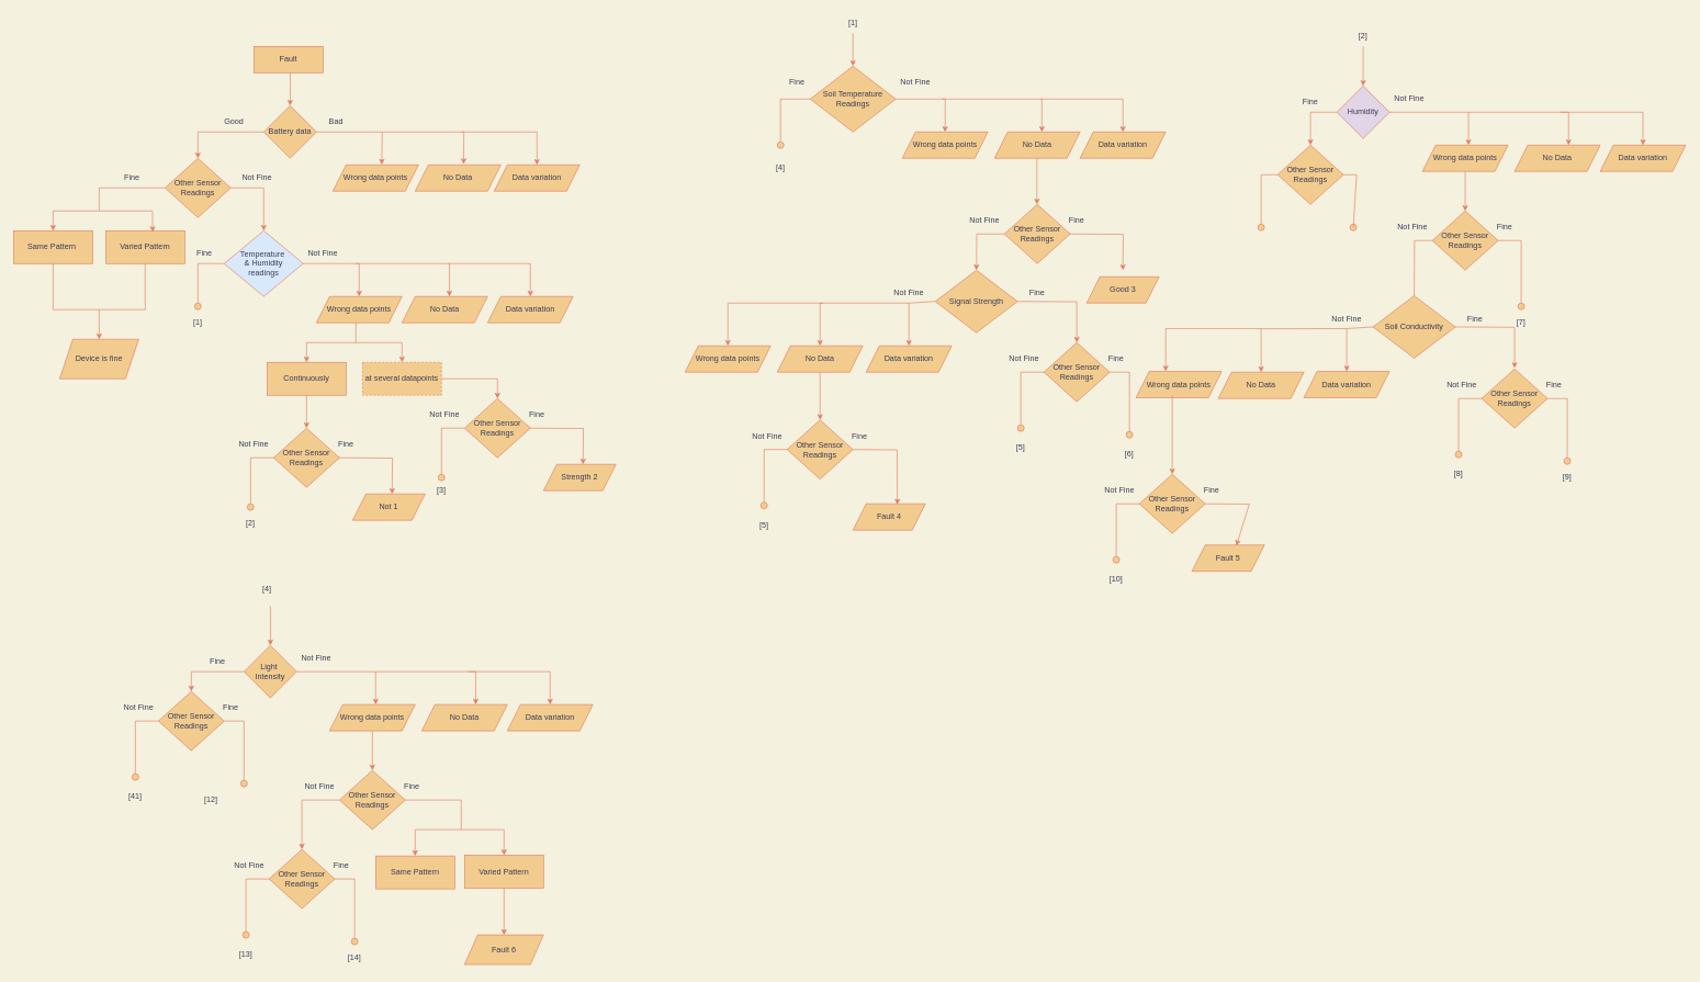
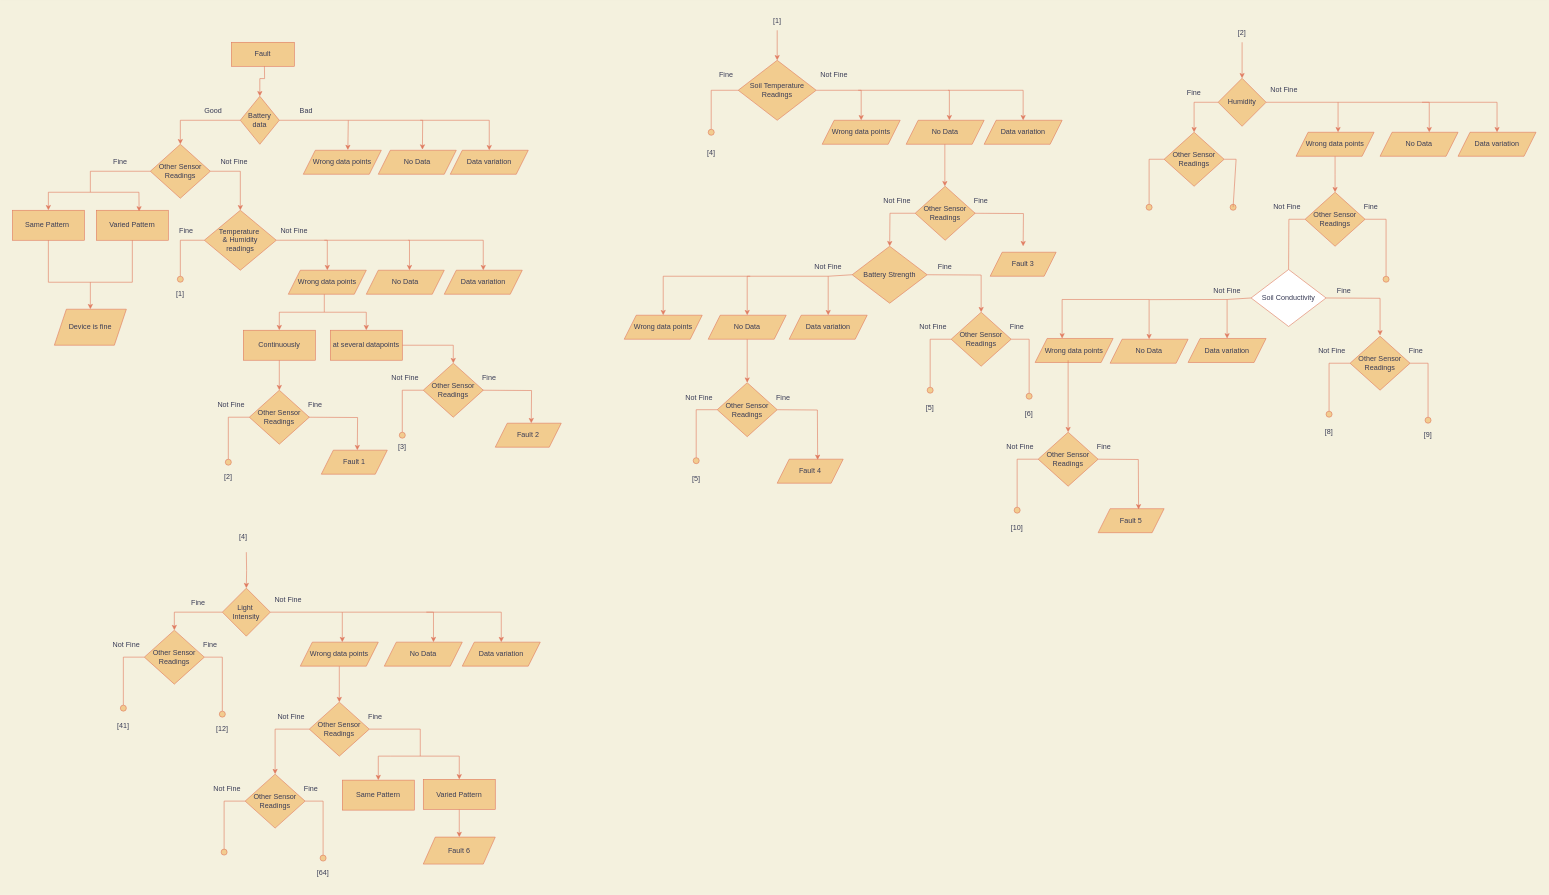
- <mxCell id="111" value="Humidity" style="rhombus;whiteSpace=wrap;html=1;fillColor=#e1d5e7;strokeColor=#E07A5F;fontColor=#393C56;" vertex="1" parent="1"><mxGeometry x="2030" y="130" width="80" height="80" as="geometry" /></mxCell>
+ <mxCell id="111" value="Humidity" style="rhombus;whiteSpace=wrap;html=1;fillColor=#F2CC8F;strokeColor=#E07A5F;fontColor=#393C56;" vertex="1" parent="1"><mxGeometry x="2030" y="130" width="80" height="80" as="geometry" /></mxCell>
- <mxCell id="3" value="Battery data" style="rhombus;whiteSpace=wrap;html=1;fillColor=#F2CC8F;strokeColor=#E07A5F;fontColor=#393C56;" vertex="1" parent="1"><mxGeometry x="400" y="160" width="80" height="80" as="geometry" /></mxCell>
+ <mxCell id="3" value="Battery data" style="rhombus;whiteSpace=wrap;html=1;fillColor=#F2CC8F;strokeColor=#E07A5F;fontColor=#393C56;" vertex="1" parent="1"><mxGeometry x="400" y="160" width="65" height="80" as="geometry" /></mxCell>
- <mxCell id="17" value="Temperature&amp;nbsp;&lt;br&gt;&amp;amp; Humidity&lt;br&gt;readings" style="rhombus;whiteSpace=wrap;html=1;fillColor=#dae8fc;strokeColor=#E07A5F;fontColor=#393C56;" vertex="1" parent="1"><mxGeometry x="340" y="350" width="120" height="100" as="geometry" /></mxCell>
+ <mxCell id="17" value="Temperature&amp;nbsp;&lt;br&gt;&amp;amp; Humidity&lt;br&gt;readings" style="rhombus;whiteSpace=wrap;html=1;fillColor=#F2CC8F;strokeColor=#E07A5F;fontColor=#393C56;" vertex="1" parent="1"><mxGeometry x="340" y="350" width="120" height="100" as="geometry" /></mxCell>
- <mxCell id="67" value="Good 3" style="shape=parallelogram;perimeter=parallelogramPerimeter;whiteSpace=wrap;html=1;fixedSize=1;fillColor=#F2CC8F;strokeColor=#E07A5F;fontColor=#393C56;" vertex="1" parent="1"><mxGeometry x="1650" y="420" width="110" height="40" as="geometry" /></mxCell>
+ <mxCell id="67" value="Fault 3" style="shape=parallelogram;perimeter=parallelogramPerimeter;whiteSpace=wrap;html=1;fixedSize=1;fillColor=#F2CC8F;strokeColor=#E07A5F;fontColor=#393C56;" vertex="1" parent="1"><mxGeometry x="1650" y="420" width="110" height="40" as="geometry" /></mxCell>
- <mxCell id="72" value="Signal Strength" style="rhombus;whiteSpace=wrap;html=1;fillColor=#F2CC8F;strokeColor=#E07A5F;fontColor=#393C56;" vertex="1" parent="1"><mxGeometry x="1420" y="410" width="125" height="95" as="geometry" /></mxCell>
+ <mxCell id="72" value="Battery Strength" style="rhombus;whiteSpace=wrap;html=1;fillColor=#F2CC8F;strokeColor=#E07A5F;fontColor=#393C56;" vertex="1" parent="1"><mxGeometry x="1420" y="410" width="125" height="95" as="geometry" /></mxCell>
- <mxCell id="155" value="[7]" style="text;html=1;strokeColor=none;fillColor=none;align=center;verticalAlign=middle;whiteSpace=wrap;rounded=0;fontColor=#393C56;" vertex="1" parent="1"><mxGeometry x="2280" y="475" width="60" height="30" as="geometry" /></mxCell>
- <mxCell id="127" value="Soil Conductivity" style="rhombus;whiteSpace=wrap;html=1;fillColor=#F2CC8F;strokeColor=#E07A5F;fontColor=#393C56;" vertex="1" parent="1"><mxGeometry x="2085" y="448.75" width="125" height="95" as="geometry" /></mxCell>
+ <mxCell id="127" value="Soil Conductivity" style="rhombus;whiteSpace=wrap;html=1;fillColor=#ffffff;strokeColor=#E07A5F;fontColor=#393C56;" vertex="1" parent="1"><mxGeometry x="2085" y="448.75" width="125" height="95" as="geometry" /></mxCell>
- <mxCell id="35" value="at several datapoints" style="rounded=0;whiteSpace=wrap;html=1;fillColor=#F2CC8F;strokeColor=#E07A5F;fontColor=#393C56;dashed=1;" vertex="1" parent="1"><mxGeometry x="550" y="550" width="120" height="50" as="geometry" /></mxCell>
+ <mxCell id="35" value="at several datapoints" style="rounded=0;whiteSpace=wrap;html=1;fillColor=#F2CC8F;strokeColor=#E07A5F;fontColor=#393C56;" vertex="1" parent="1"><mxGeometry x="550" y="550" width="120" height="50" as="geometry" /></mxCell>
- <mxCell id="47" value="Strength 2" style="shape=parallelogram;perimeter=parallelogramPerimeter;whiteSpace=wrap;html=1;fixedSize=1;fillColor=#F2CC8F;strokeColor=#E07A5F;fontColor=#393C56;" vertex="1" parent="1"><mxGeometry x="825" y="705" width="110" height="40" as="geometry" /></mxCell>
+ <mxCell id="47" value="Fault 2" style="shape=parallelogram;perimeter=parallelogramPerimeter;whiteSpace=wrap;html=1;fixedSize=1;fillColor=#F2CC8F;strokeColor=#E07A5F;fontColor=#393C56;" vertex="1" parent="1"><mxGeometry x="825" y="705" width="110" height="40" as="geometry" /></mxCell>
- <mxCell id="33" value="Not 1" style="shape=parallelogram;perimeter=parallelogramPerimeter;whiteSpace=wrap;html=1;fixedSize=1;fillColor=#F2CC8F;strokeColor=#E07A5F;fontColor=#393C56;" vertex="1" parent="1"><mxGeometry x="535" y="750" width="110" height="40" as="geometry" /></mxCell>
+ <mxCell id="33" value="Fault 1" style="shape=parallelogram;perimeter=parallelogramPerimeter;whiteSpace=wrap;html=1;fixedSize=1;fillColor=#F2CC8F;strokeColor=#E07A5F;fontColor=#393C56;" vertex="1" parent="1"><mxGeometry x="535" y="750" width="110" height="40" as="geometry" /></mxCell>
- <mxCell id="142" value="Fault 5" style="shape=parallelogram;perimeter=parallelogramPerimeter;whiteSpace=wrap;html=1;fixedSize=1;fillColor=#F2CC8F;strokeColor=#E07A5F;fontColor=#393C56;" vertex="1" parent="1"><mxGeometry x="1810" y="827.5" width="110" height="40" as="geometry" /></mxCell>
+ <mxCell id="142" value="Fault 5" style="shape=parallelogram;perimeter=parallelogramPerimeter;whiteSpace=wrap;html=1;fixedSize=1;fillColor=#F2CC8F;strokeColor=#E07A5F;fontColor=#393C56;" vertex="1" parent="1"><mxGeometry x="1830" y="847.5" width="110" height="40" as="geometry" /></mxCell>
- <mxCell id="187" value="[12]" style="text;html=1;strokeColor=none;fillColor=none;align=center;verticalAlign=middle;whiteSpace=wrap;rounded=0;fontColor=#393C56;" vertex="1" parent="1"><mxGeometry x="290" y="1200" width="60" height="30" as="geometry" /></mxCell>
+ <mxCell id="187" value="[12]" style="text;html=1;strokeColor=none;fillColor=none;align=center;verticalAlign=middle;whiteSpace=wrap;rounded=0;fontColor=#393C56;" vertex="1" parent="1"><mxGeometry x="340" y="1200" width="60" height="30" as="geometry" /></mxCell>
- <mxCell id="197" value="Fault 6" style="shape=parallelogram;perimeter=parallelogramPerimeter;whiteSpace=wrap;html=1;fixedSize=1;fillColor=#F2CC8F;strokeColor=#E07A5F;fontColor=#393C56;" vertex="1" parent="1"><mxGeometry x="705" y="1420" width="120" height="45" as="geometry" /></mxCell>
+ <mxCell id="197" value="Fault 6" style="shape=parallelogram;perimeter=parallelogramPerimeter;whiteSpace=wrap;html=1;fixedSize=1;fillColor=#F2CC8F;strokeColor=#E07A5F;fontColor=#393C56;" vertex="1" parent="1"><mxGeometry x="705" y="1395" width="120" height="45" as="geometry" /></mxCell>
- <mxCell id="178" value="[13]" style="text;html=1;strokeColor=none;fillColor=none;align=center;verticalAlign=middle;whiteSpace=wrap;rounded=0;fontColor=#393C56;" vertex="1" parent="1"><mxGeometry x="343" y="1435" width="60" height="30" as="geometry" /></mxCell>
- <mxCell id="196" value="[14]" style="text;html=1;strokeColor=none;fillColor=none;align=center;verticalAlign=middle;whiteSpace=wrap;rounded=0;fontColor=#393C56;" vertex="1" parent="1"><mxGeometry x="508" y="1440" width="60" height="30" as="geometry" /></mxCell>
+ <mxCell id="196" value="[64]" style="text;html=1;strokeColor=none;fillColor=none;align=center;verticalAlign=middle;whiteSpace=wrap;rounded=0;fontColor=#393C56;" vertex="1" parent="1"><mxGeometry x="508" y="1440" width="60" height="30" as="geometry" /></mxCell>
